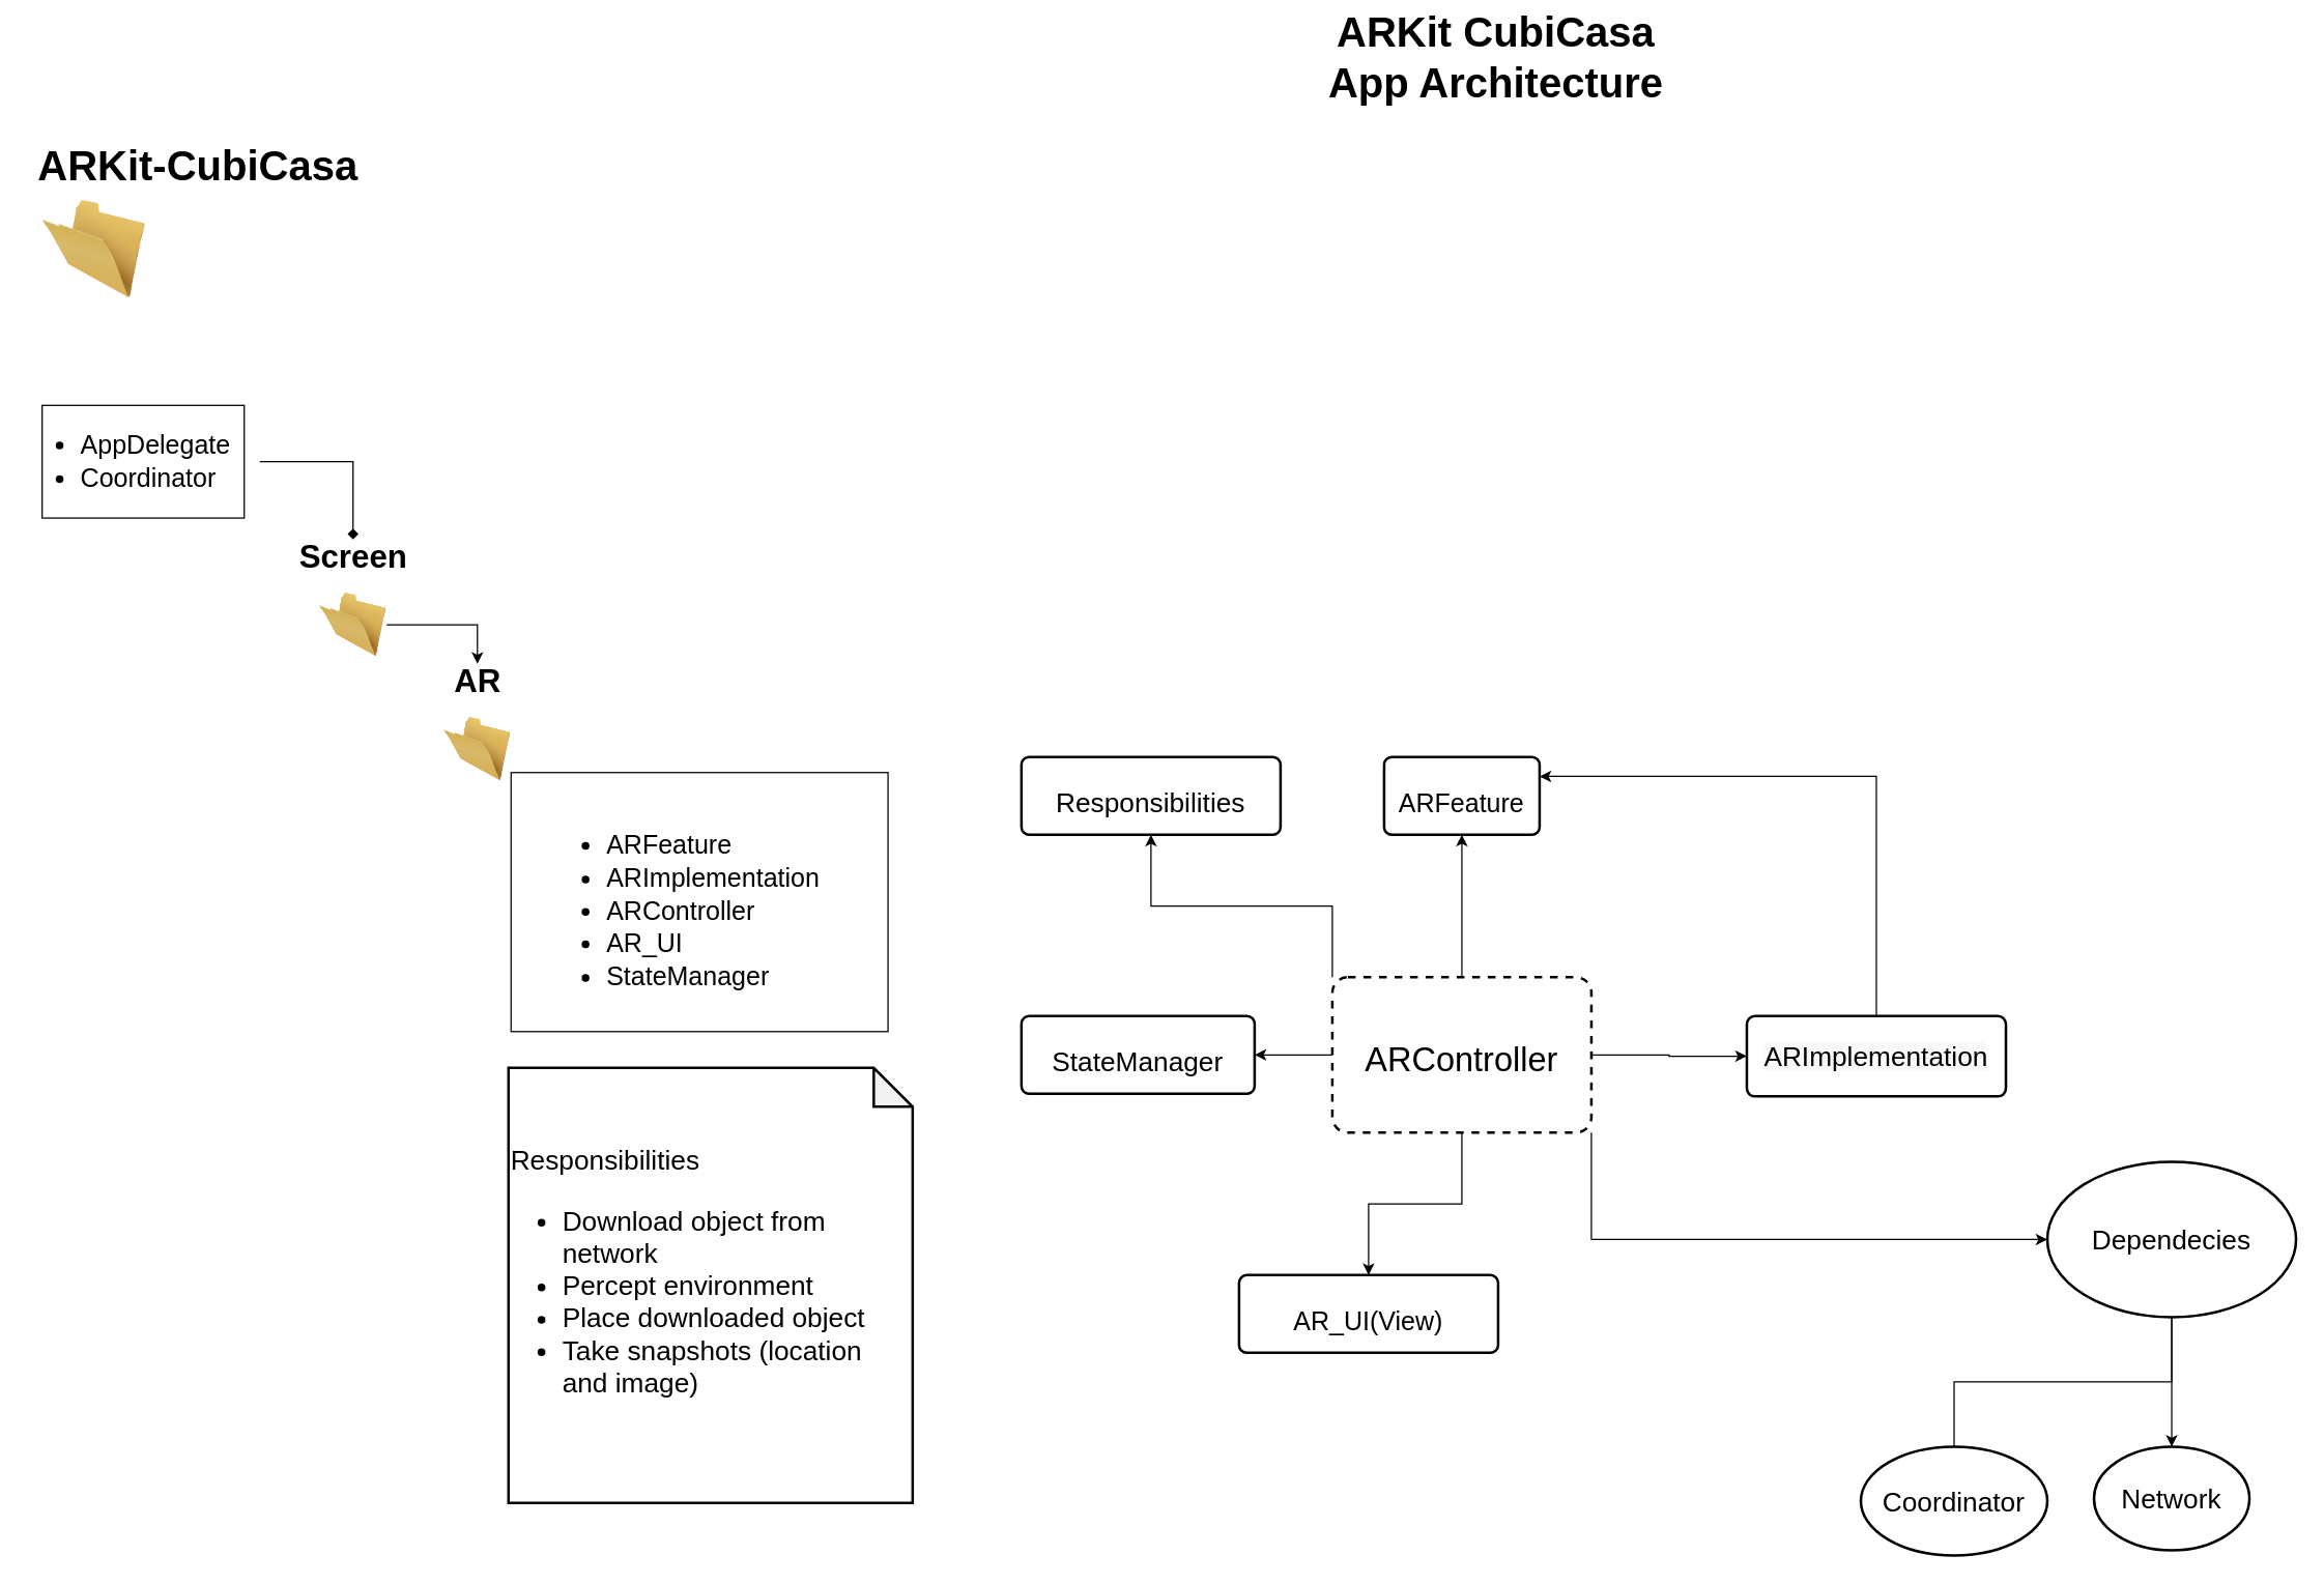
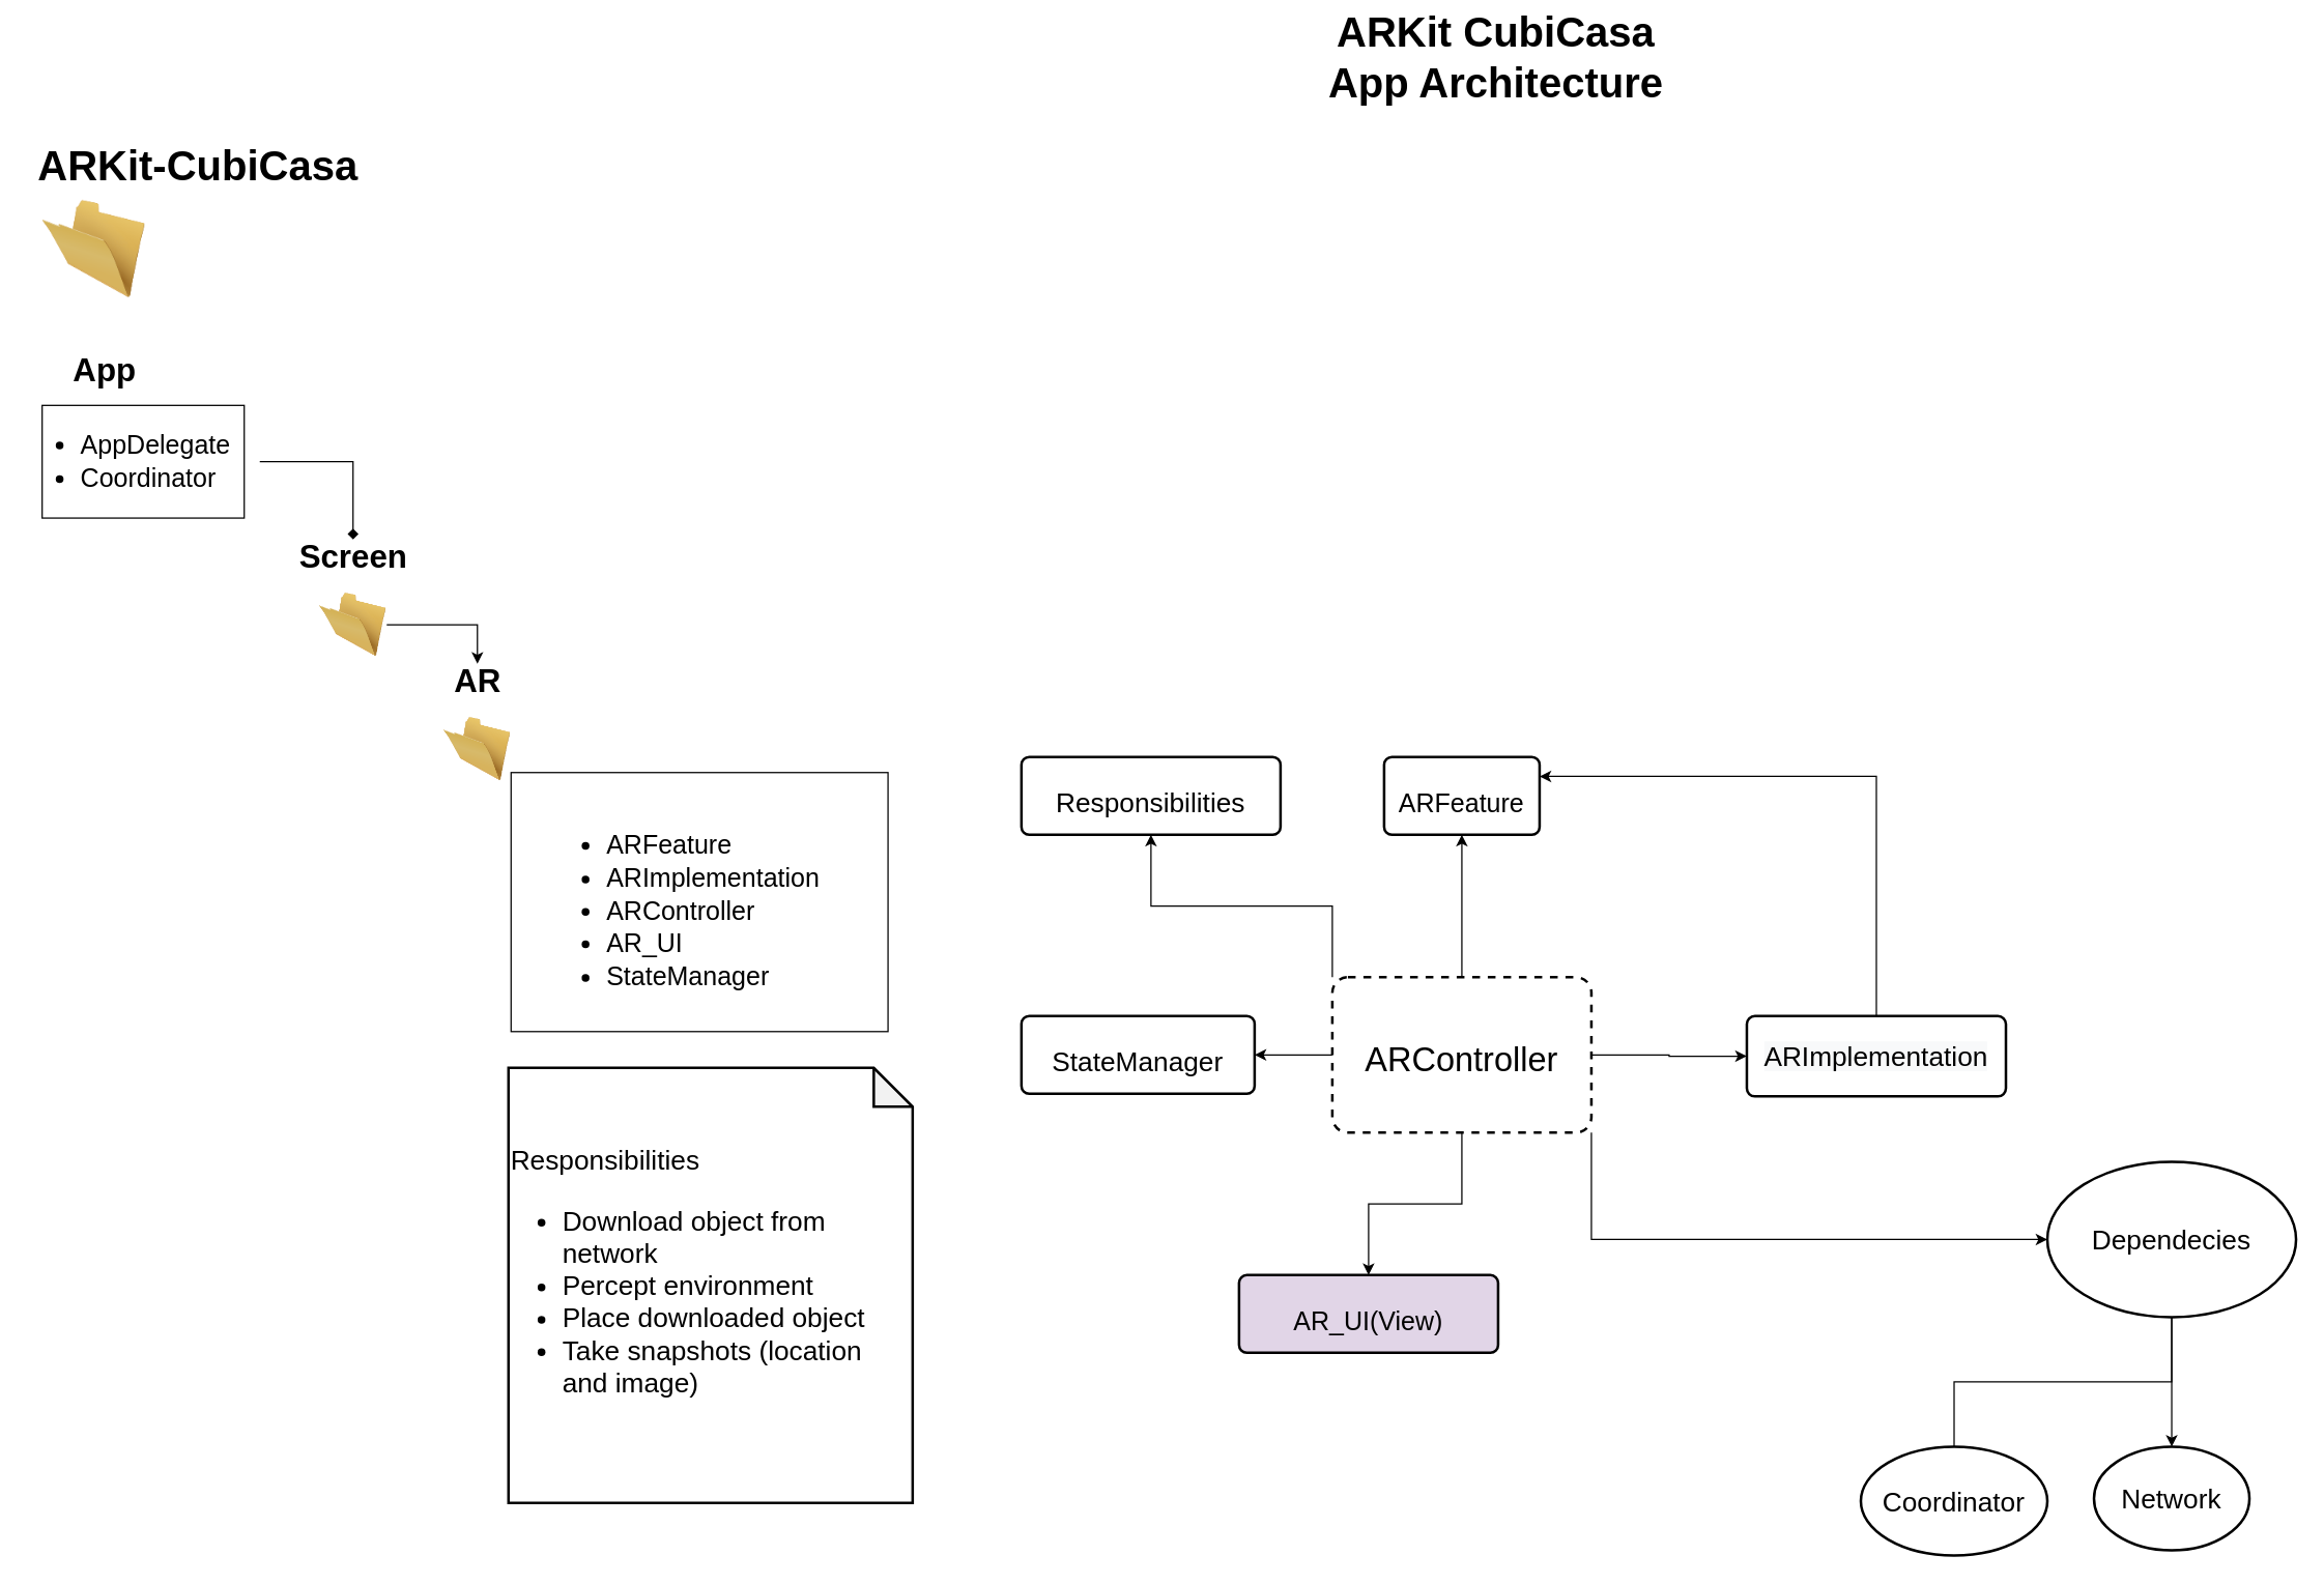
+ <mxCell id="8" value="&lt;font&gt;&lt;b&gt;&lt;font style=&quot;font-size: 25px&quot;&gt;App&lt;/font&gt;&lt;br&gt;&lt;/b&gt;&lt;/font&gt;" style="text;html=1;align=center;verticalAlign=middle;resizable=0;points=[];autosize=1;" vertex="1" parent="1"><mxGeometry x="44" y="272" width="72" height="24" as="geometry" /></mxCell>
- <mxCell id="26" value="&lt;font style=&quot;font-size: 20px&quot;&gt;AR_UI(View)&lt;/font&gt;" style="whiteSpace=wrap;html=1;rounded=1;fontSize=36;strokeWidth=2;arcSize=10;" vertex="1" parent="1"><mxGeometry x="956" y="984" width="200" height="60" as="geometry" /></mxCell>
+ <mxCell id="26" value="&lt;font style=&quot;font-size: 20px&quot;&gt;AR_UI(View)&lt;/font&gt;" style="whiteSpace=wrap;html=1;rounded=1;fontSize=36;strokeWidth=2;arcSize=10;fillColor=#e1d5e7;" vertex="1" parent="1"><mxGeometry x="956" y="984" width="200" height="60" as="geometry" /></mxCell>
